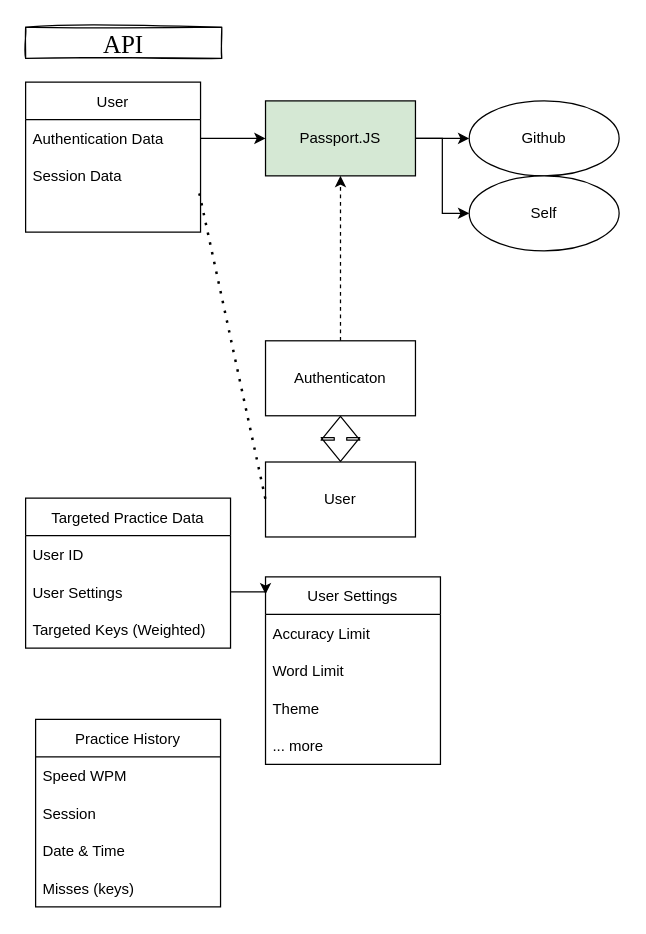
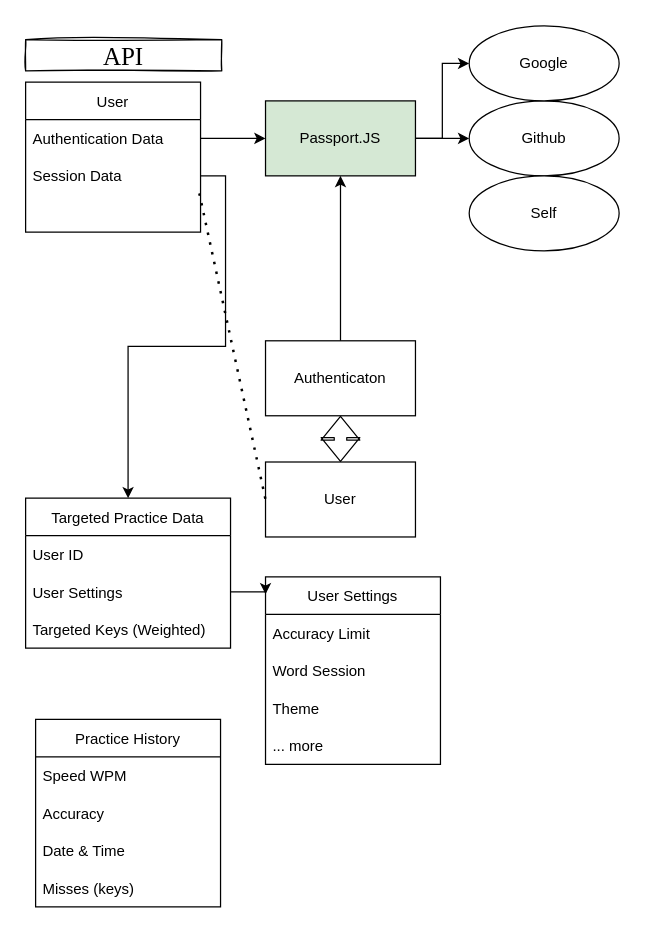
- <mxCell id="2" value="API" style="rounded=0;whiteSpace=wrap;html=1;sketch=1;hachureGap=4;pointerEvents=0;fontFamily=Times New Roman;fontSize=20;" parent="1" vertex="1"><mxGeometry x="20" y="21" width="157" height="25" as="geometry" /></mxCell>
+ <mxCell id="2" value="API" style="rounded=0;whiteSpace=wrap;html=1;sketch=1;hachureGap=4;pointerEvents=0;fontFamily=Times New Roman;fontSize=20;" parent="1" vertex="1"><mxGeometry x="20" y="31" width="157" height="25" as="geometry" /></mxCell>
+ <mxCell id="12" value="Google" style="ellipse;whiteSpace=wrap;html=1;" vertex="1" parent="1"><mxGeometry x="375" y="20" width="120" height="60" as="geometry" /></mxCell>
+ <mxCell id="7" style="edgeStyle=orthogonalEdgeStyle;rounded=0;orthogonalLoop=1;jettySize=auto;html=1;" edge="1" parent="1" source="10" target="12"><mxGeometry relative="1" as="geometry" /></mxCell>
- <mxCell id="9" style="edgeStyle=orthogonalEdgeStyle;rounded=0;orthogonalLoop=1;jettySize=auto;html=1;entryX=0;entryY=0.5;entryDx=0;entryDy=0;" edge="1" parent="1" source="10" target="13"><mxGeometry relative="1" as="geometry" /></mxCell>
- <mxCell id="3" style="edgeStyle=orthogonalEdgeStyle;rounded=0;orthogonalLoop=1;jettySize=auto;html=1;exitX=0.5;exitY=0;exitDx=0;exitDy=0;dashed=1;" edge="1" parent="1" source="4" target="10"><mxGeometry relative="1" as="geometry" /></mxCell>
+ <mxCell id="3" style="edgeStyle=orthogonalEdgeStyle;rounded=0;orthogonalLoop=1;jettySize=auto;html=1;exitX=0.5;exitY=0;exitDx=0;exitDy=0;" edge="1" parent="1" source="4" target="10"><mxGeometry relative="1" as="geometry" /></mxCell>
+ <mxCell id="29" style="edgeStyle=orthogonalEdgeStyle;rounded=0;orthogonalLoop=1;jettySize=auto;html=1;entryX=0.5;entryY=0;entryDx=0;entryDy=0;" edge="1" parent="1" source="16" target="20"><mxGeometry relative="1" as="geometry" /></mxCell>
- <mxCell id="32" value="Word Limit" style="text;strokeColor=none;fillColor=none;align=left;verticalAlign=middle;spacingLeft=4;spacingRight=4;overflow=hidden;points=[[0,0.5],[1,0.5]];portConstraint=eastwest;rotatable=0;" vertex="1" parent="30"><mxGeometry y="60" width="140" height="30" as="geometry" /></mxCell>
+ <mxCell id="32" value="Word Session" style="text;strokeColor=none;fillColor=none;align=left;verticalAlign=middle;spacingLeft=4;spacingRight=4;overflow=hidden;points=[[0,0.5],[1,0.5]];portConstraint=eastwest;rotatable=0;" vertex="1" parent="30"><mxGeometry y="60" width="140" height="30" as="geometry" /></mxCell>
- <mxCell id="26" value="Session" style="text;strokeColor=none;fillColor=none;align=left;verticalAlign=middle;spacingLeft=4;spacingRight=4;overflow=hidden;points=[[0,0.5],[1,0.5]];portConstraint=eastwest;rotatable=0;" vertex="1" parent="24"><mxGeometry y="60" width="148" height="30" as="geometry" /></mxCell>
+ <mxCell id="26" value="Accuracy" style="text;strokeColor=none;fillColor=none;align=left;verticalAlign=middle;spacingLeft=4;spacingRight=4;overflow=hidden;points=[[0,0.5],[1,0.5]];portConstraint=eastwest;rotatable=0;" vertex="1" parent="24"><mxGeometry y="60" width="148" height="30" as="geometry" /></mxCell>
